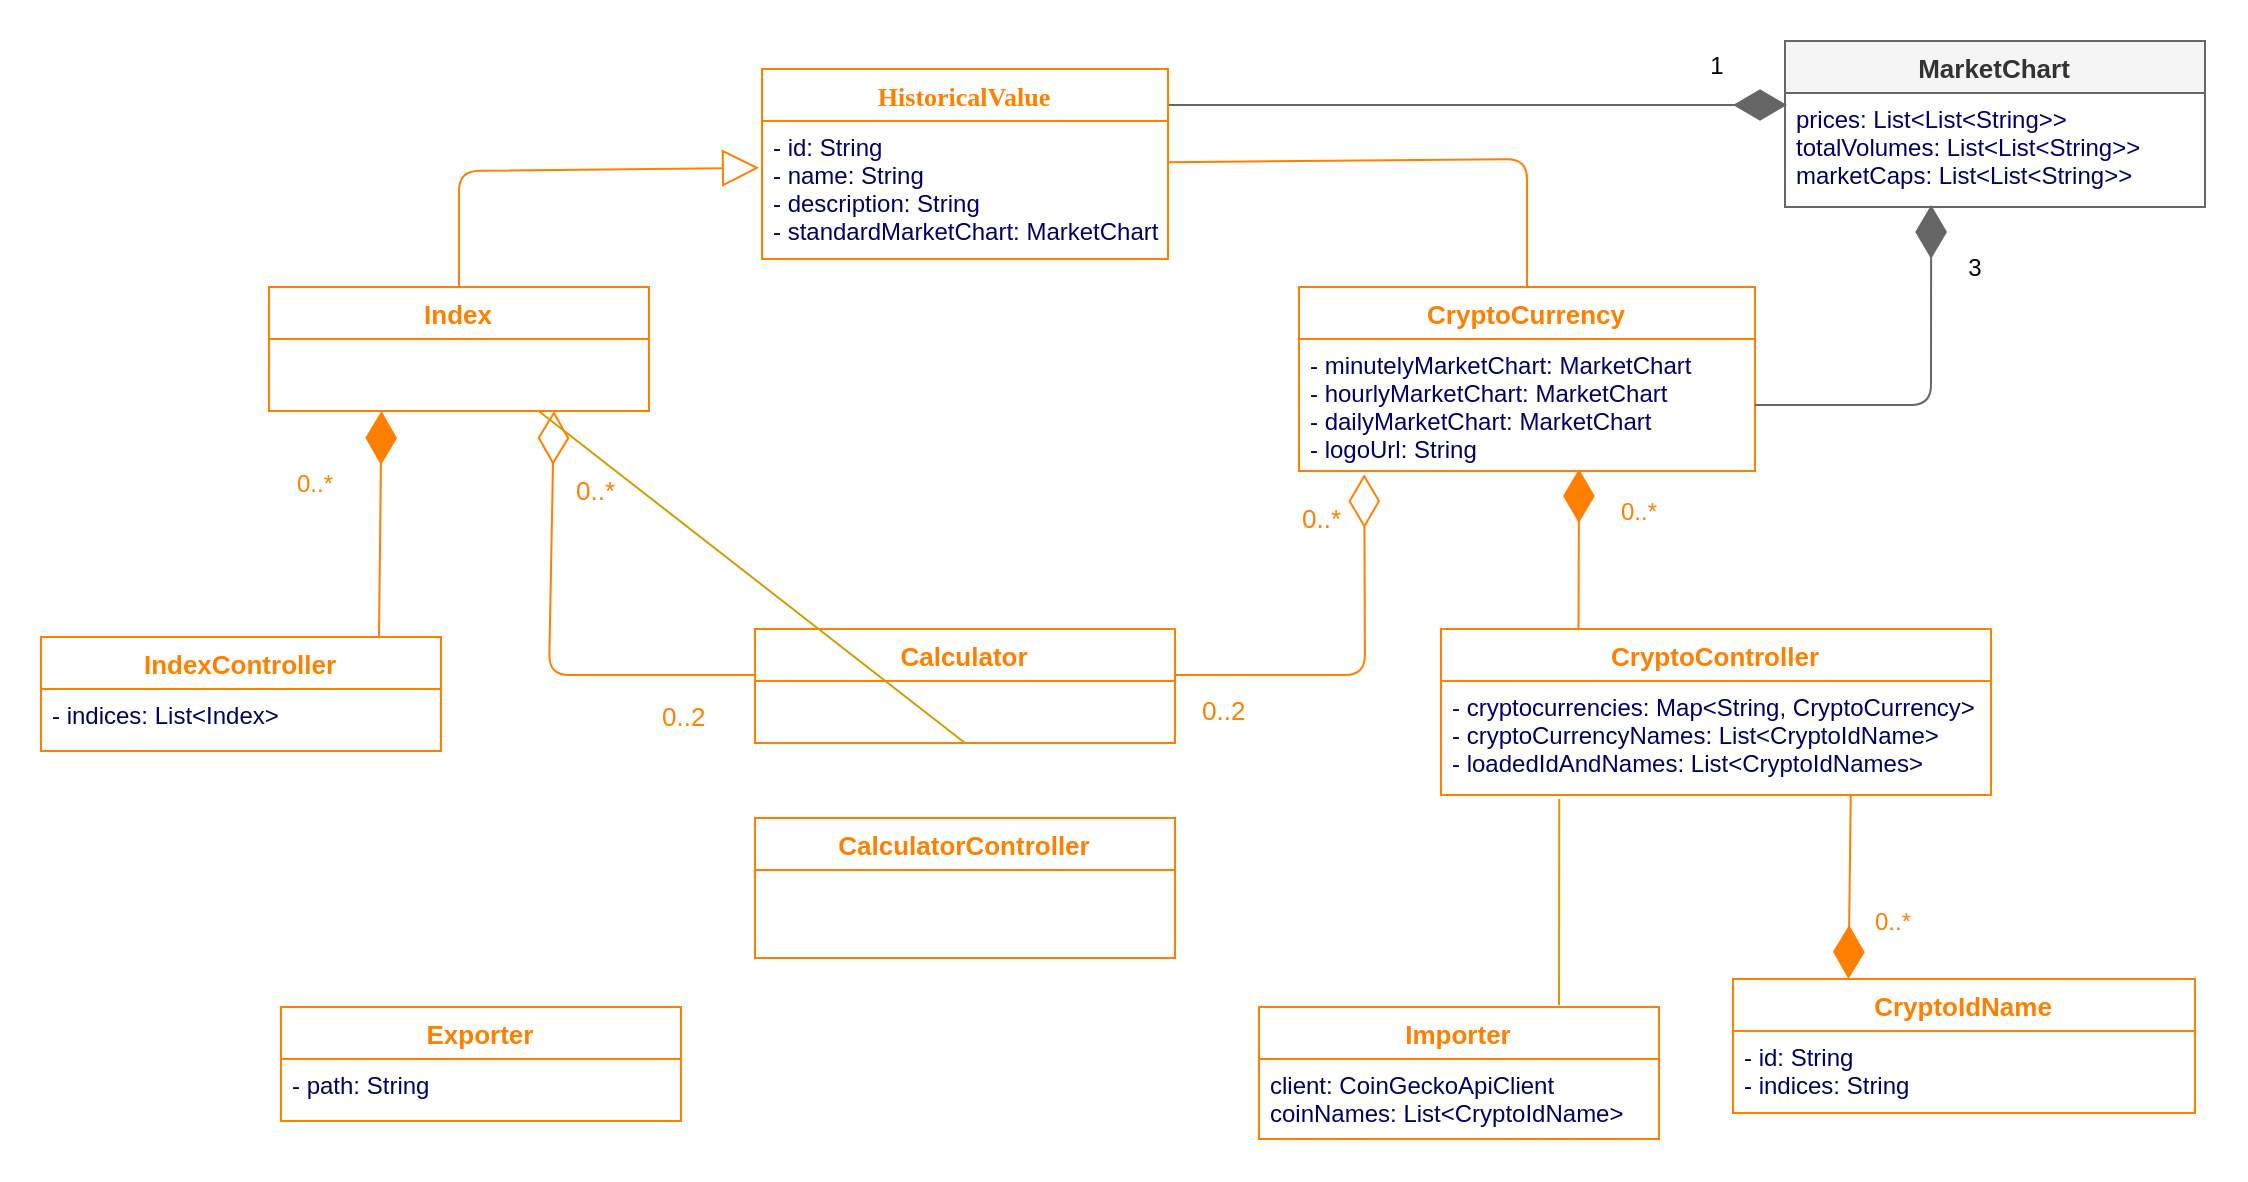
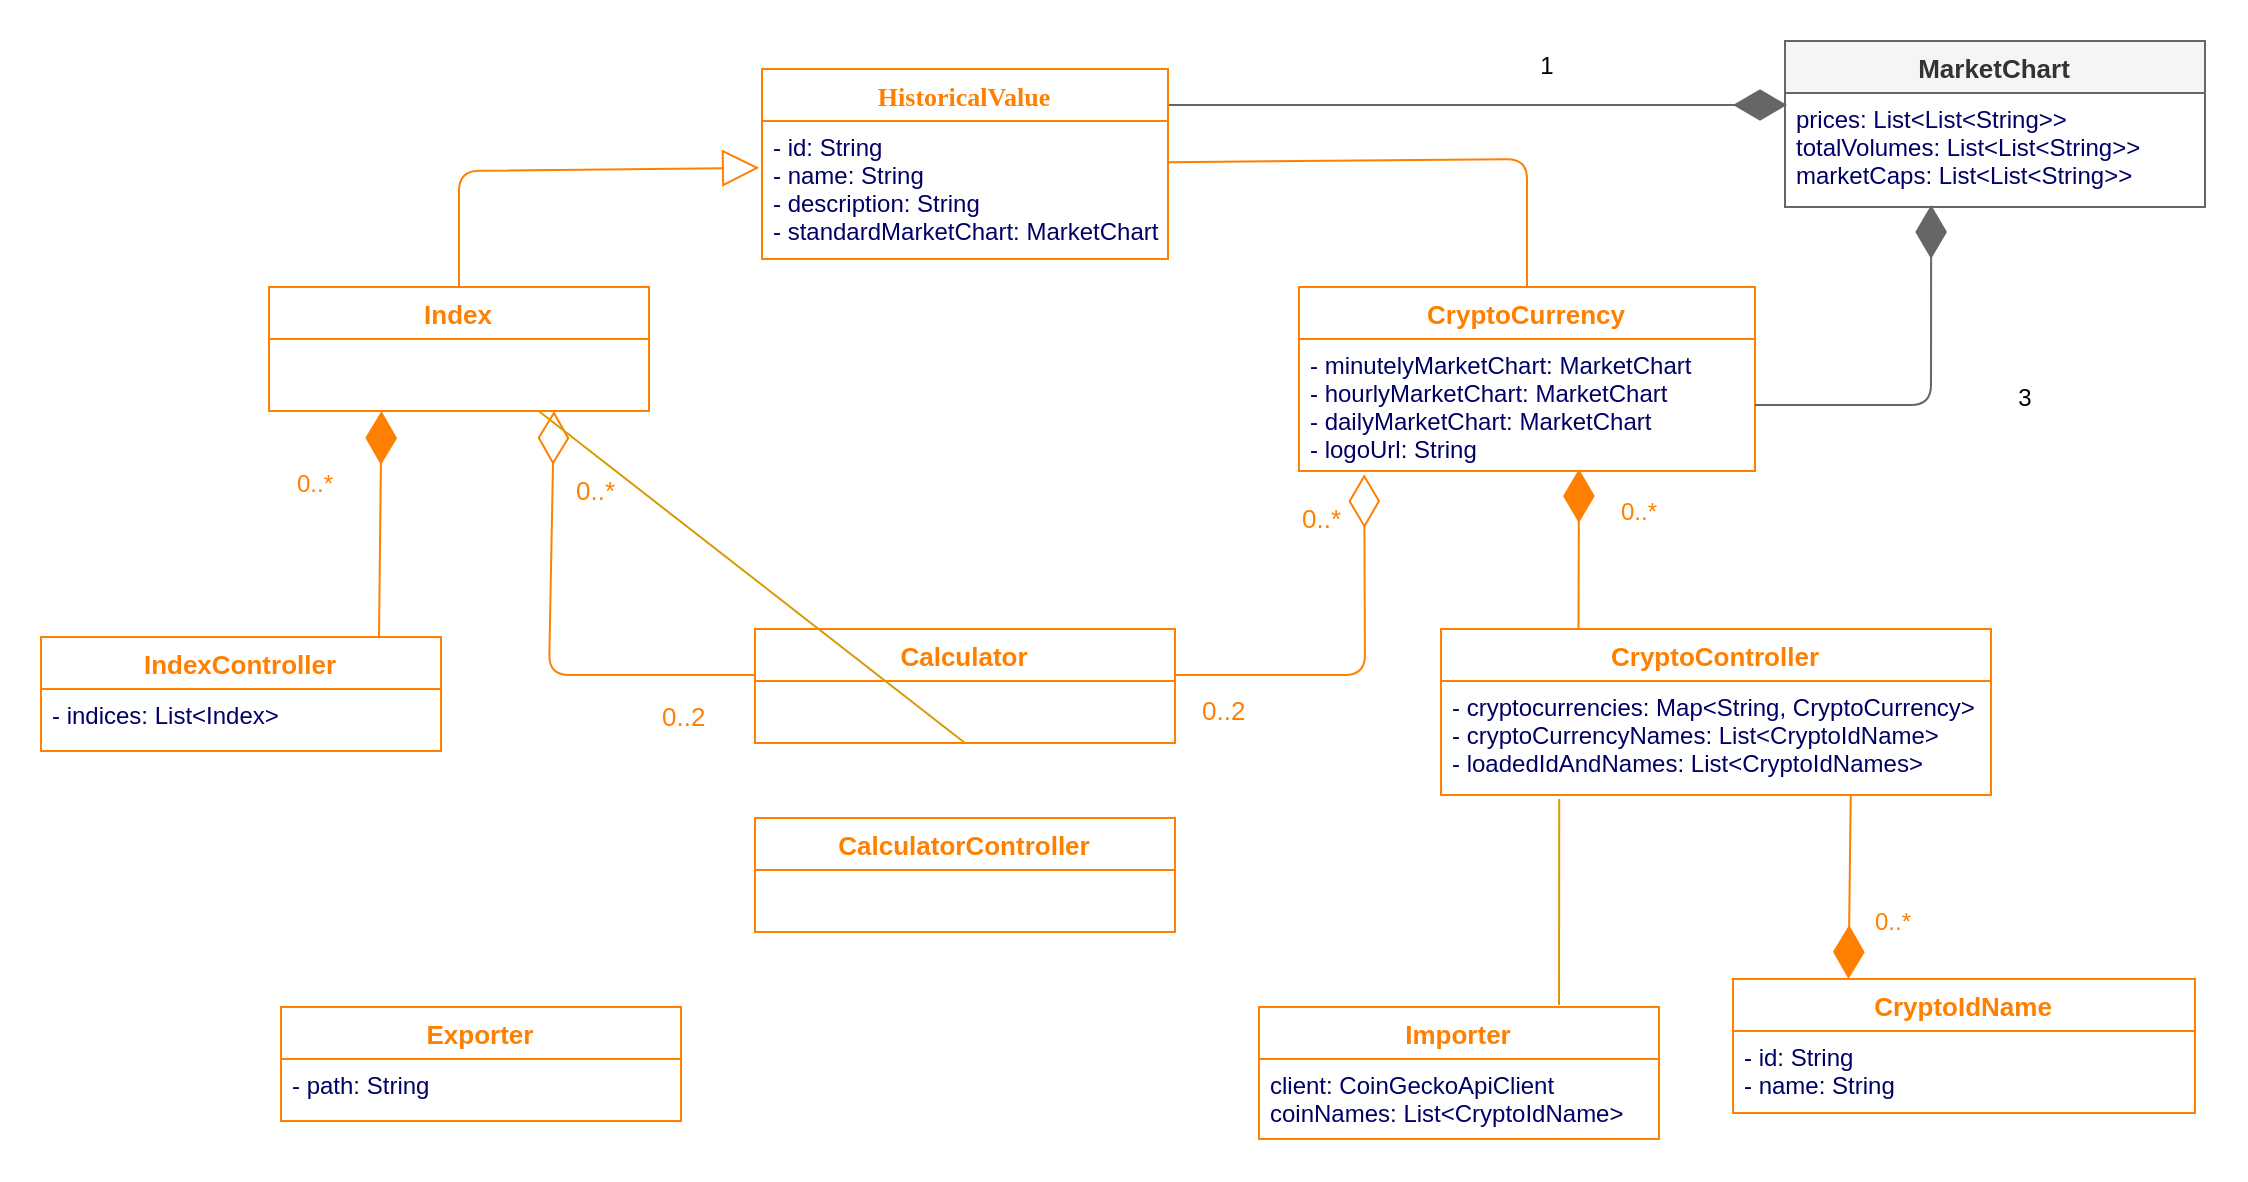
- <mxCell id="34" value="1" style="text;html=1;align=center;verticalAlign=middle;resizable=0;points=[];autosize=1;strokeColor=none;fillColor=none;" vertex="1" parent="1"><mxGeometry x="849" y="24" width="17" height="18" as="geometry" /></mxCell>
+ <mxCell id="34" value="1" style="text;html=1;align=center;verticalAlign=middle;resizable=0;points=[];autosize=1;strokeColor=none;fillColor=none;" vertex="1" parent="1"><mxGeometry x="764" y="24" width="17" height="18" as="geometry" /></mxCell>
- <mxCell id="35" value="3" style="text;html=1;align=center;verticalAlign=middle;resizable=0;points=[];autosize=1;strokeColor=none;fillColor=none;" vertex="1" parent="1"><mxGeometry x="978" y="125" width="17" height="18" as="geometry" /></mxCell>
+ <mxCell id="35" value="3" style="text;html=1;align=center;verticalAlign=middle;resizable=0;points=[];autosize=1;strokeColor=none;fillColor=none;" vertex="1" parent="1"><mxGeometry x="1003" y="190" width="17" height="18" as="geometry" /></mxCell>
- <mxCell id="28" value="CalculatorController" style="swimlane;fontStyle=1;align=center;verticalAlign=top;childLayout=stackLayout;horizontal=1;startSize=26;horizontalStack=0;resizeParent=1;resizeParentMax=0;resizeLast=0;collapsible=1;marginBottom=0;swimlaneFillColor=#ffffff;strokeColor=#FF8000;strokeWidth=1;fillColor=none;fontSize=13;fontColor=#FF8000;" vertex="1" parent="1"><mxGeometry x="377" y="408.5" width="210" height="70" as="geometry"><mxRectangle x="10" y="120" width="60" height="26" as="alternateBounds" /></mxGeometry></mxCell>
+ <mxCell id="28" value="CalculatorController" style="swimlane;fontStyle=1;align=center;verticalAlign=top;childLayout=stackLayout;horizontal=1;startSize=26;horizontalStack=0;resizeParent=1;resizeParentMax=0;resizeLast=0;collapsible=1;marginBottom=0;swimlaneFillColor=#ffffff;strokeColor=#FF8000;strokeWidth=1;fillColor=none;fontSize=13;fontColor=#FF8000;" vertex="1" parent="1"><mxGeometry x="377" y="408.5" width="210" height="57" as="geometry"><mxRectangle x="10" y="120" width="60" height="26" as="alternateBounds" /></mxGeometry></mxCell>
- <mxCell id="27" value="- id: String&#10;- indices: String" style="text;strokeColor=none;fillColor=none;align=left;verticalAlign=top;spacingLeft=4;spacingRight=4;overflow=hidden;rotatable=0;points=[[0,0.5],[1,0.5]];portConstraint=eastwest;fontColor=#000066;" vertex="1" parent="26"><mxGeometry y="26" width="231" height="41" as="geometry" /></mxCell>
+ <mxCell id="27" value="- id: String&#10;- name: String" style="text;strokeColor=none;fillColor=none;align=left;verticalAlign=top;spacingLeft=4;spacingRight=4;overflow=hidden;rotatable=0;points=[[0,0.5],[1,0.5]];portConstraint=eastwest;fontColor=#000066;" vertex="1" parent="26"><mxGeometry y="26" width="231" height="41" as="geometry" /></mxCell>
